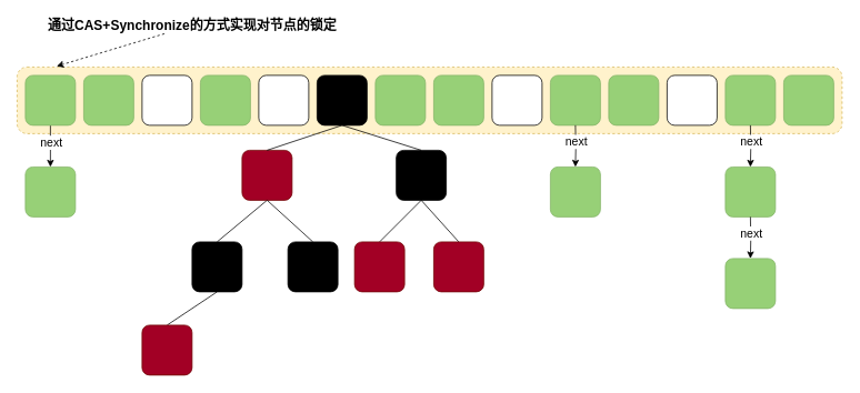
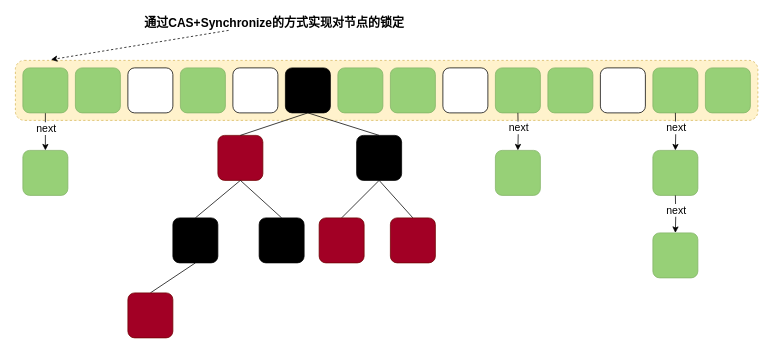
- <mxCell id="44" value="&lt;b&gt;通过CAS+Synchronize的方式实现对节点的锁定&lt;/b&gt;" style="text;html=1;align=center;verticalAlign=middle;resizable=0;points=[];autosize=1;strokeColor=none;fillColor=none;fontSize=16;" parent="1" vertex="1"><mxGeometry x="50" y="20" width="360" height="20" as="geometry" /></mxCell>
+ <mxCell id="44" value="&lt;b&gt;通过CAS+Synchronize的方式实现对节点的锁定&lt;/b&gt;" style="text;html=1;align=center;verticalAlign=middle;resizable=0;points=[];autosize=1;strokeColor=none;fillColor=none;fontSize=16;" parent="1" vertex="1"><mxGeometry x="185" y="20" width="360" height="20" as="geometry" /></mxCell>
